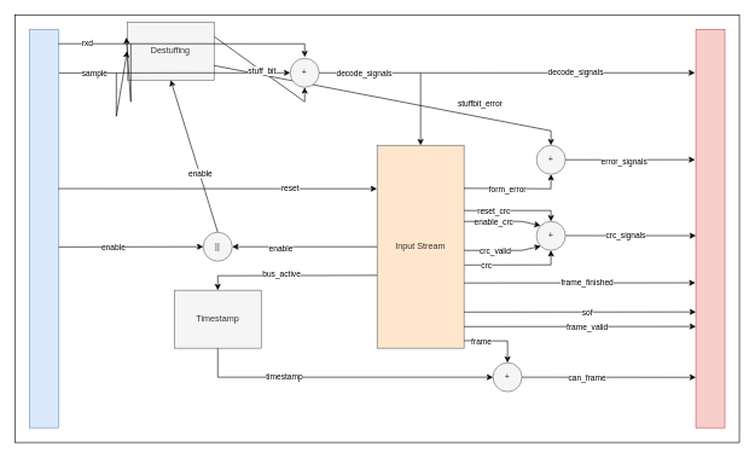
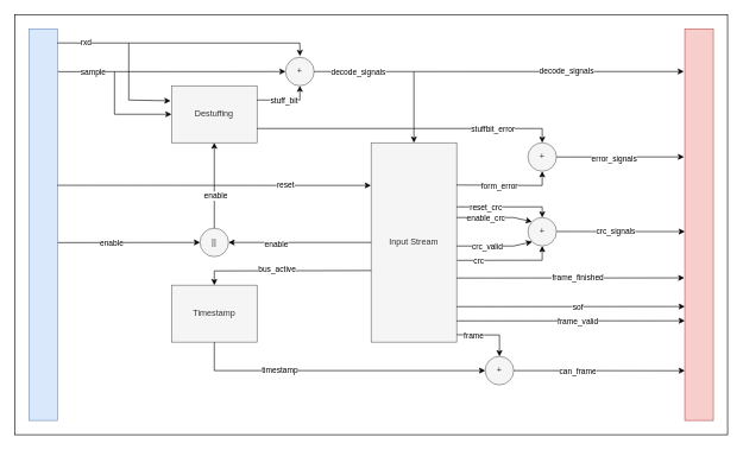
- <mxCell id="3" value="Destuffing" style="rounded=0;whiteSpace=wrap;html=1;fillColor=#f5f5f5;fontColor=#333333;strokeColor=#666666;" parent="1" vertex="1"><mxGeometry x="175" y="30" width="120" height="80" as="geometry" /></mxCell>
+ <mxCell id="3" value="Destuffing" style="rounded=0;whiteSpace=wrap;html=1;fillColor=#f5f5f5;fontColor=#333333;strokeColor=#666666;" parent="1" vertex="1"><mxGeometry x="240" y="120" width="120" height="80" as="geometry" /></mxCell>
- <mxCell id="5" value="Input Stream" style="rounded=0;whiteSpace=wrap;html=1;fillColor=#ffe6cc;fontColor=#333333;strokeColor=#666666;" parent="1" vertex="1"><mxGeometry x="520" y="200" width="120" height="280" as="geometry" /></mxCell>
+ <mxCell id="5" value="Input Stream" style="rounded=0;whiteSpace=wrap;html=1;fillColor=#f5f5f5;fontColor=#333333;strokeColor=#666666;" parent="1" vertex="1"><mxGeometry x="520" y="200" width="120" height="280" as="geometry" /></mxCell>
